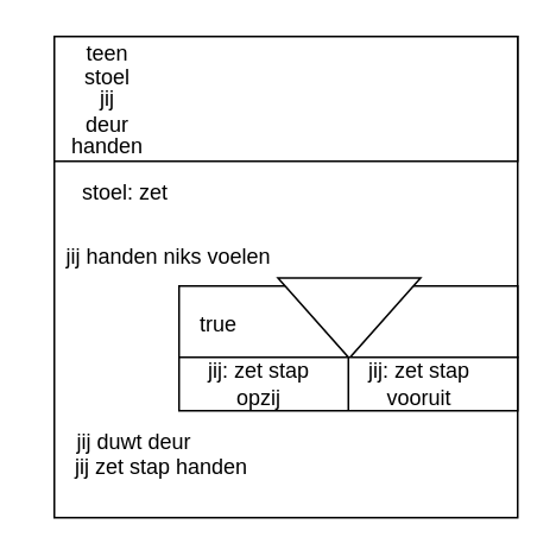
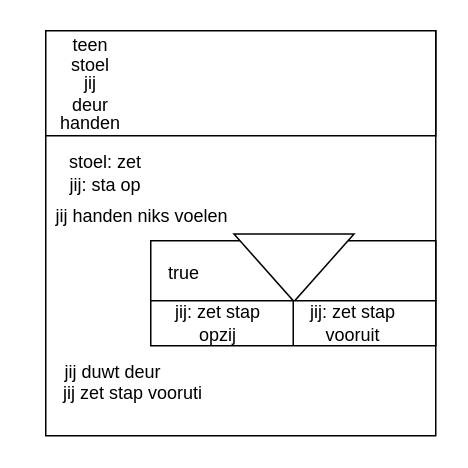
+ <mxCell id="9" value="jij: sta op" style="text;html=1;strokeColor=none;fillColor=none;align=center;verticalAlign=middle;whiteSpace=wrap;rounded=0;" parent="1" vertex="1"><mxGeometry x="30" y="115" width="80" height="15" as="geometry" /></mxCell>
- <mxCell id="21" value="jij zet stap handen" style="text;html=1;" parent="1" vertex="1"><mxGeometry x="40" y="247.5" width="90" height="30" as="geometry" /></mxCell>
+ <mxCell id="21" value="jij zet stap vooruti" style="text;html=1;" parent="1" vertex="1"><mxGeometry x="40" y="247.5" width="90" height="30" as="geometry" /></mxCell>
